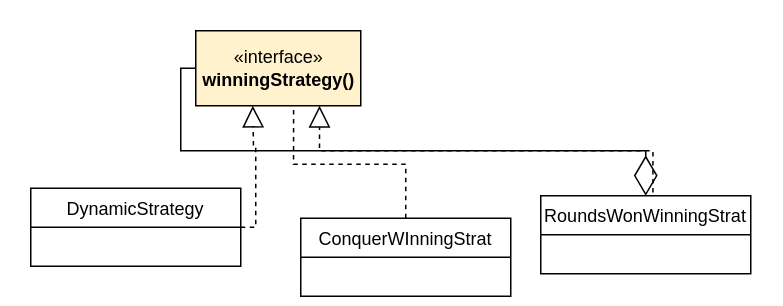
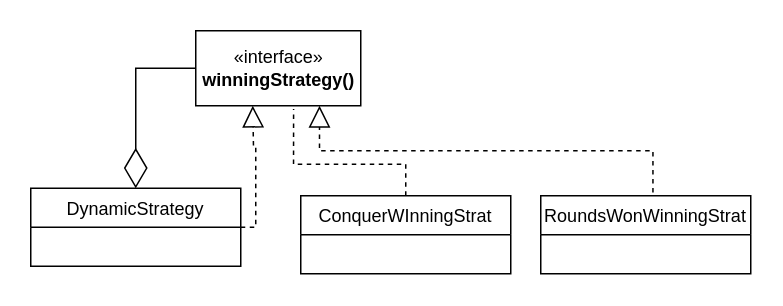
- <mxCell id="2" value="«interface»&lt;br&gt;&lt;b&gt;winningStrategy()&lt;/b&gt;" style="html=1;fillColor=#fff2cc;" vertex="1" parent="1"><mxGeometry x="130" y="20" width="110" height="50" as="geometry" /></mxCell>
+ <mxCell id="2" value="«interface»&lt;br&gt;&lt;b&gt;winningStrategy()&lt;/b&gt;" style="html=1;" vertex="1" parent="1"><mxGeometry x="130" y="20" width="110" height="50" as="geometry" /></mxCell>
- <mxCell id="6" value="" style="endArrow=diamondThin;endFill=0;endSize=24;html=1;rounded=0;exitX=0;exitY=0.5;exitDx=0;exitDy=0;edgeStyle=orthogonalEdgeStyle;" edge="1" parent="1" source="2" target="5"><mxGeometry width="160" relative="1" as="geometry"><mxPoint x="-50" y="20" as="sourcePoint" /><mxPoint x="60" y="-50" as="targetPoint" /></mxGeometry></mxCell>
+ <mxCell id="6" value="" style="endArrow=diamondThin;endFill=0;endSize=24;html=1;rounded=0;entryX=0.5;entryY=0;entryDx=0;entryDy=0;exitX=0;exitY=0.5;exitDx=0;exitDy=0;edgeStyle=orthogonalEdgeStyle;" edge="1" parent="1" source="2" target="3"><mxGeometry width="160" relative="1" as="geometry"><mxPoint x="-50" y="20" as="sourcePoint" /><mxPoint x="60" y="-50" as="targetPoint" /></mxGeometry></mxCell>
- <mxCell id="4" value="ConquerWInningStrat" style="swimlane;fontStyle=0;childLayout=stackLayout;horizontal=1;startSize=26;fillColor=none;horizontalStack=0;resizeParent=1;resizeParentMax=0;resizeLast=0;collapsible=1;marginBottom=0;" vertex="1" parent="1"><mxGeometry x="200" y="145" width="140" height="52" as="geometry" /></mxCell>
+ <mxCell id="4" value="ConquerWInningStrat" style="swimlane;fontStyle=0;childLayout=stackLayout;horizontal=1;startSize=26;fillColor=none;horizontalStack=0;resizeParent=1;resizeParentMax=0;resizeLast=0;collapsible=1;marginBottom=0;" vertex="1" parent="1"><mxGeometry x="200" y="130" width="140" height="52" as="geometry" /></mxCell>
